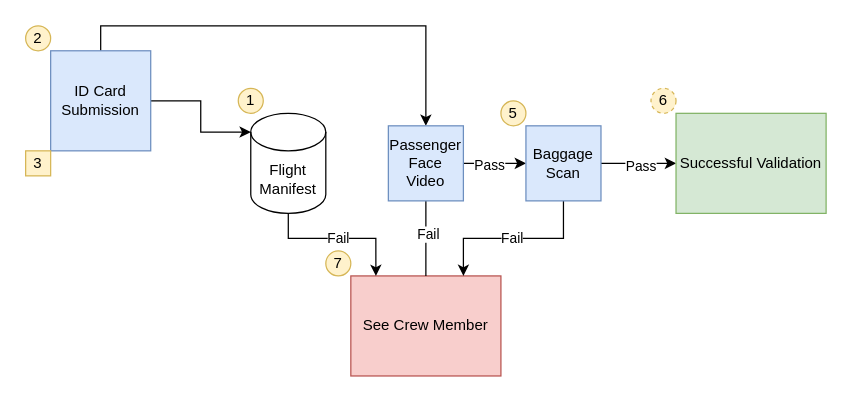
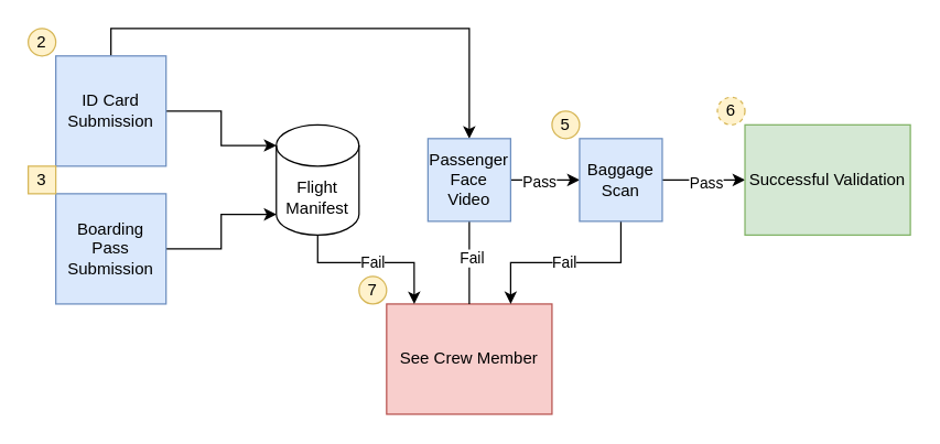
- <mxCell id="10" value="1" style="ellipse;whiteSpace=wrap;html=1;fillColor=#fff2cc;strokeColor=#d6b656;" vertex="1" parent="1"><mxGeometry x="190" y="70" width="20" height="20" as="geometry" /></mxCell>
+ <mxCell id="8" style="edgeStyle=orthogonalEdgeStyle;rounded=0;orthogonalLoop=1;jettySize=auto;html=1;entryX=0;entryY=1;entryDx=0;entryDy=-15;entryPerimeter=0;" edge="1" parent="1" source="9" target="4"><mxGeometry relative="1" as="geometry" /></mxCell>
+ <mxCell id="9" value="Boarding Pass Submission" style="whiteSpace=wrap;html=1;aspect=fixed;fillColor=#dae8fc;strokeColor=#6c8ebf;" vertex="1" parent="1"><mxGeometry x="40" y="140" width="80" height="80" as="geometry" /></mxCell>
